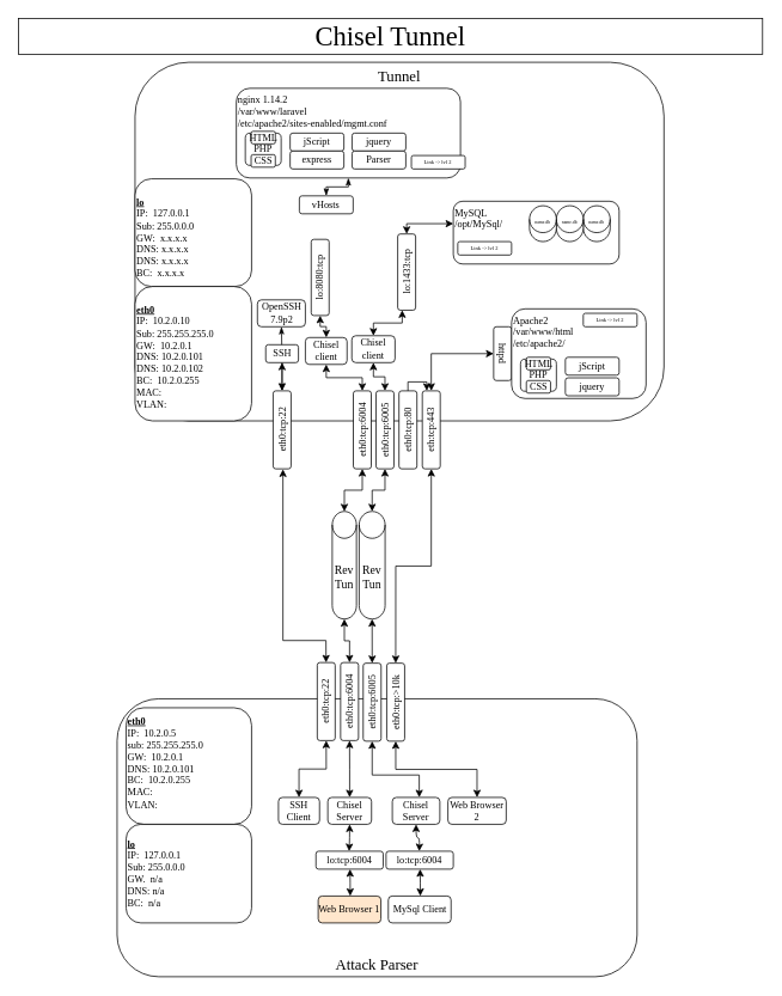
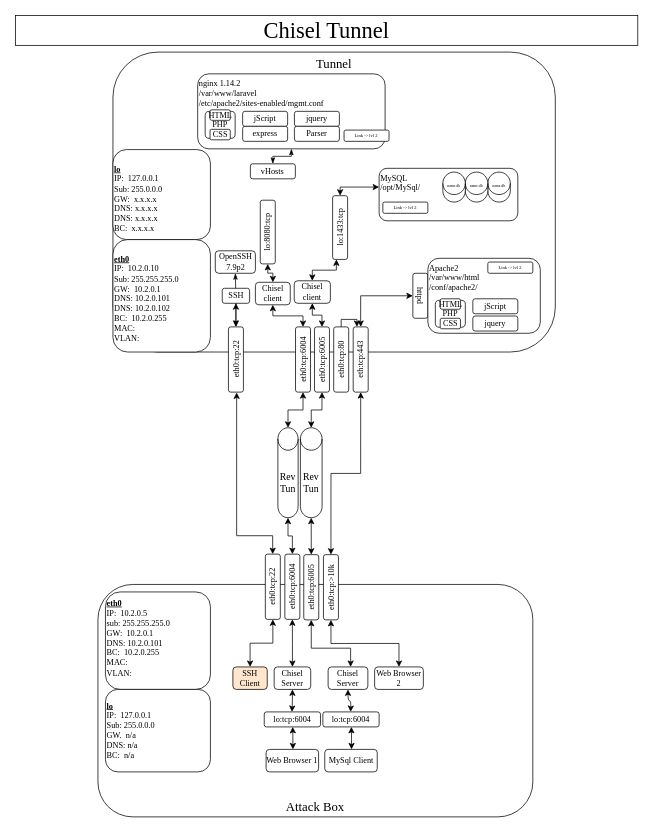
- <mxCell id="25" value="Apache2&amp;nbsp;&lt;br&gt;/var/www/html&lt;br&gt;/etc/apache2/" style="rounded=1;whiteSpace=wrap;html=1;verticalAlign=top;align=left;fontFamily=Lucida Console;fontSize=11;" parent="1" vertex="1"><mxGeometry x="570" y="344" width="150" height="100" as="geometry" /></mxCell>
+ <mxCell id="25" value="Apache2&amp;nbsp;&lt;br&gt;/var/www/html&lt;br&gt;/conf/apache2/" style="rounded=1;whiteSpace=wrap;html=1;verticalAlign=top;align=left;fontFamily=Lucida Console;fontSize=11;" parent="1" vertex="1"><mxGeometry x="570" y="344" width="150" height="100" as="geometry" /></mxCell>
- <mxCell id="72" value="SSH&lt;br&gt;Client" style="rounded=1;whiteSpace=wrap;html=1;verticalAlign=middle;align=center;spacing=1;fontFamily=Lucida Console;fontSize=11;rotation=0;" vertex="1" parent="1"><mxGeometry x="310" y="889" width="45.79" height="30" as="geometry" /></mxCell>
+ <mxCell id="72" value="SSH&lt;br&gt;Client" style="rounded=1;whiteSpace=wrap;html=1;verticalAlign=middle;align=center;spacing=1;fontFamily=Lucida Console;fontSize=11;rotation=0;fillColor=#ffe6cc;" vertex="1" parent="1"><mxGeometry x="310" y="889" width="45.79" height="30" as="geometry" /></mxCell>
- <mxCell id="16" value="Web Browser 1" style="rounded=1;whiteSpace=wrap;html=1;verticalAlign=middle;align=center;spacing=1;fontFamily=Lucida Console;fontSize=11;rotation=0;fillColor=#ffe6cc;" parent="1" vertex="1"><mxGeometry x="354.29" y="999" width="70" height="30" as="geometry" /></mxCell>
+ <mxCell id="16" value="Web Browser 1" style="rounded=1;whiteSpace=wrap;html=1;verticalAlign=middle;align=center;spacing=1;fontFamily=Lucida Console;fontSize=11;rotation=0;" parent="1" vertex="1"><mxGeometry x="354.29" y="999" width="70" height="30" as="geometry" /></mxCell>
- <mxCell id="3" value="Attack Parser" style="whiteSpace=wrap;html=1;rounded=1;fontFamily=Lucida Console;fontSize=17;verticalAlign=bottom;" parent="1" vertex="1"><mxGeometry x="130" y="779" width="580" height="310" as="geometry" /></mxCell>
+ <mxCell id="3" value="Attack Box" style="whiteSpace=wrap;html=1;rounded=1;fontFamily=Lucida Console;fontSize=17;verticalAlign=bottom;" parent="1" vertex="1"><mxGeometry x="130" y="779" width="580" height="310" as="geometry" /></mxCell>
